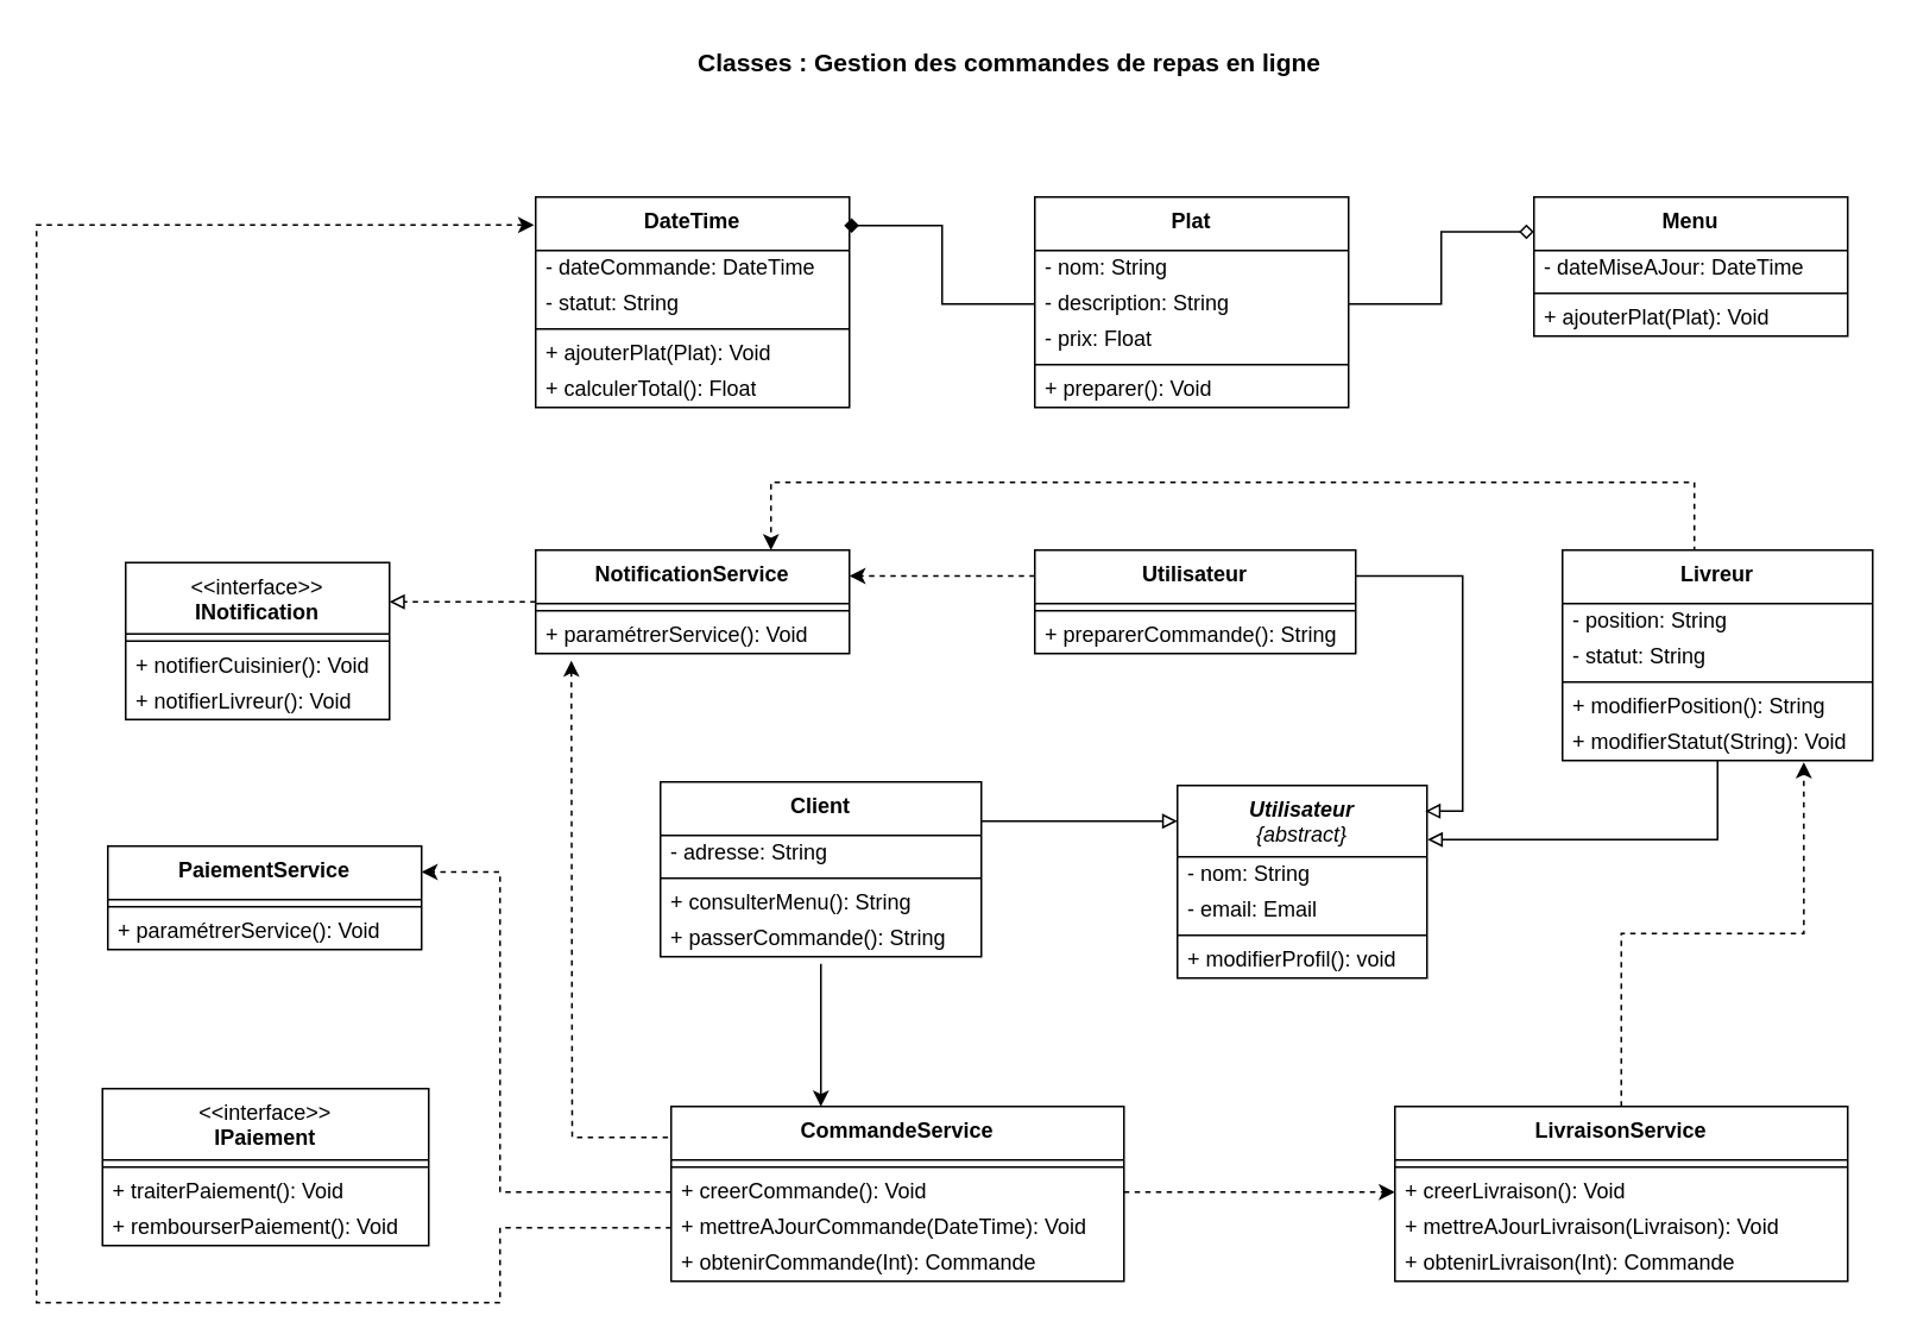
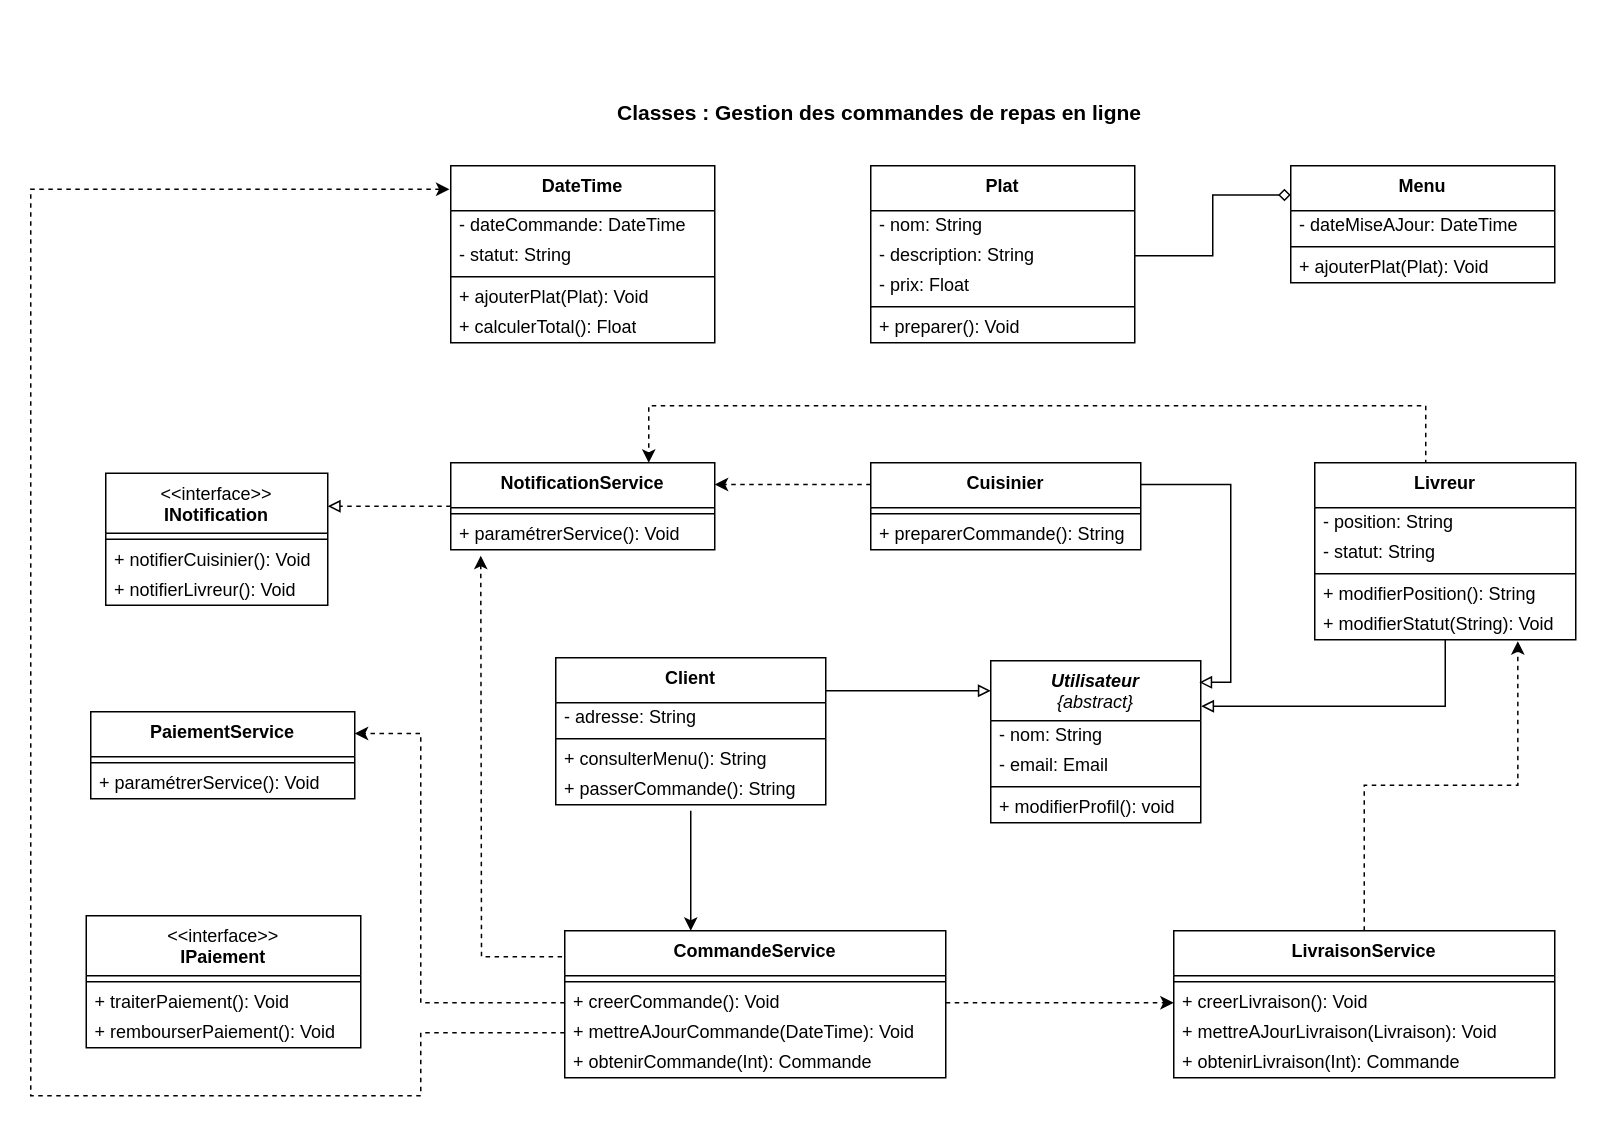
- <mxCell id="2" value="&lt;b&gt;&lt;span style=&quot;font-size: 14px;&quot;&gt;Classes :&amp;nbsp;&lt;/span&gt;Gestion des commandes de repas en ligne&lt;/b&gt;" style="text;html=1;align=center;verticalAlign=middle;whiteSpace=wrap;rounded=0;fontSize=14;" parent="1" vertex="1"><mxGeometry x="376" y="20" width="380" height="30" as="geometry" /></mxCell>
+ <mxCell id="2" value="&lt;b&gt;&lt;span style=&quot;font-size: 14px;&quot;&gt;Classes :&amp;nbsp;&lt;/span&gt;Gestion des commandes de repas en ligne&lt;/b&gt;" style="text;html=1;align=center;verticalAlign=middle;whiteSpace=wrap;rounded=0;fontSize=14;" parent="1" vertex="1"><mxGeometry x="396" y="60" width="380" height="30" as="geometry" /></mxCell>
- <mxCell id="63" style="edgeStyle=orthogonalEdgeStyle;rounded=0;orthogonalLoop=1;jettySize=auto;html=1;entryX=0.983;entryY=0.136;entryDx=0;entryDy=0;entryPerimeter=0;endArrow=diamond;endFill=1;" parent="1" source="33" target="25" edge="1"><mxGeometry relative="1" as="geometry" /></mxCell>
- <mxCell id="14" value="&lt;b&gt;Utilisateur&lt;/b&gt;" style="swimlane;fontStyle=0;align=center;verticalAlign=top;childLayout=stackLayout;horizontal=1;startSize=30;horizontalStack=0;resizeParent=1;resizeParentMax=0;resizeLast=0;collapsible=0;marginBottom=0;html=1;whiteSpace=wrap;" parent="1" vertex="1"><mxGeometry x="580" y="308" width="180" height="58" as="geometry" /></mxCell>
+ <mxCell id="14" value="&lt;b&gt;Cuisinier&lt;/b&gt;" style="swimlane;fontStyle=0;align=center;verticalAlign=top;childLayout=stackLayout;horizontal=1;startSize=30;horizontalStack=0;resizeParent=1;resizeParentMax=0;resizeLast=0;collapsible=0;marginBottom=0;html=1;whiteSpace=wrap;" parent="1" vertex="1"><mxGeometry x="580" y="308" width="180" height="58" as="geometry" /></mxCell>
